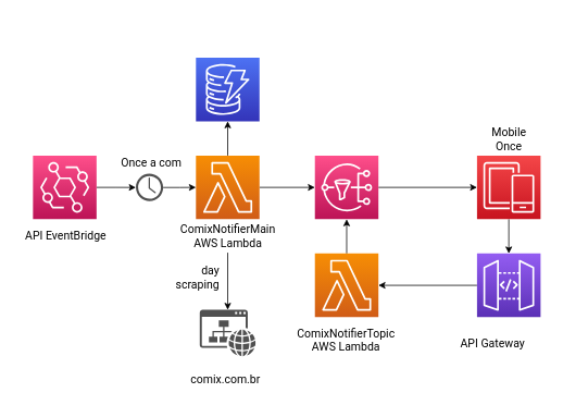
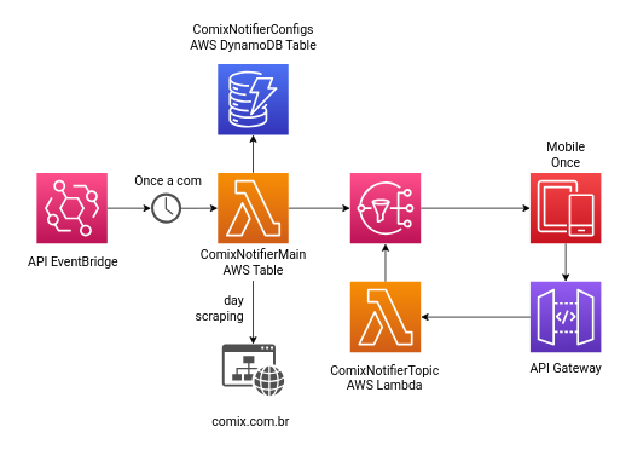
+ <mxCell id="14" value="&lt;div style=&quot;font-size: 14px&quot;&gt;ComixNotifierConfigs&lt;/div&gt;&lt;div style=&quot;font-size: 14px&quot;&gt;AWS DynamoDB Table&lt;/div&gt;" style="text;html=1;align=center;verticalAlign=middle;resizable=0;points=[];autosize=1;strokeColor=none;fillColor=none;fontSize=14;fontFamily=Roboto;fontStyle=0" parent="1" vertex="1"><mxGeometry x="204" y="20" width="150" height="40" as="geometry" /></mxCell>
- <mxCell id="3" value="&lt;div style=&quot;font-size: 14px&quot;&gt;ComixNotifierMain&lt;/div&gt;&lt;div style=&quot;font-size: 14px&quot;&gt;AWS Lambda&lt;/div&gt;" style="text;html=1;align=center;verticalAlign=middle;resizable=0;points=[];autosize=1;strokeColor=none;fillColor=none;fontStyle=0;fontSize=14;fontFamily=Roboto;fontSource=https%3A%2F%2Ffonts.googleapis.com%2Fcss%3Ffamily%3DRoboto;" parent="1" vertex="1"><mxGeometry x="214" y="269" width="130" height="40" as="geometry" /></mxCell>
+ <mxCell id="3" value="&lt;div style=&quot;font-size: 14px&quot;&gt;ComixNotifierMain&lt;/div&gt;&lt;div style=&quot;font-size: 14px&quot;&gt;AWS Table&lt;/div&gt;" style="text;html=1;align=center;verticalAlign=middle;resizable=0;points=[];autosize=1;strokeColor=none;fillColor=none;fontStyle=0;fontSize=14;fontFamily=Roboto;fontSource=https%3A%2F%2Ffonts.googleapis.com%2Fcss%3Ffamily%3DRoboto;" parent="1" vertex="1"><mxGeometry x="214" y="269" width="130" height="40" as="geometry" /></mxCell>
- <mxCell id="21" value="&lt;div&gt;API Gateway&lt;/div&gt;" style="text;html=1;align=center;verticalAlign=middle;resizable=0;points=[];autosize=1;strokeColor=none;fillColor=none;fontSize=14;fontFamily=Roboto;" parent="1" vertex="1"><mxGeometry x="559" y="411" width="90" height="20" as="geometry" /></mxCell>
+ <mxCell id="21" value="&lt;div&gt;API Gateway&lt;/div&gt;" style="text;html=1;align=center;verticalAlign=middle;resizable=0;points=[];autosize=1;strokeColor=none;fillColor=none;fontSize=14;fontFamily=Roboto;" parent="1" vertex="1"><mxGeometry x="579" y="396" width="90" height="20" as="geometry" /></mxCell>
